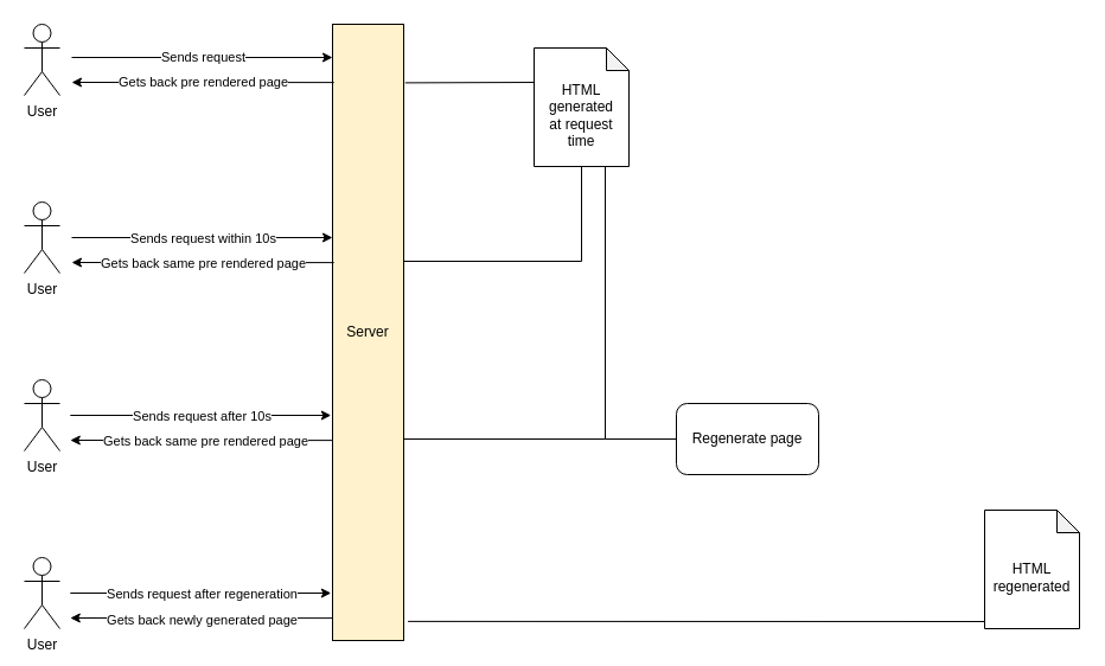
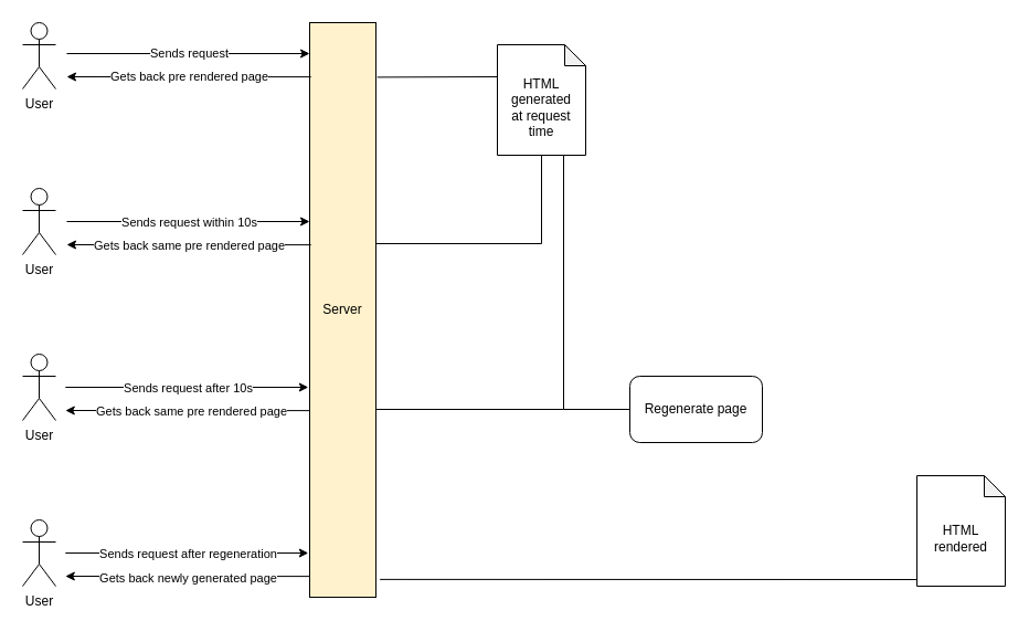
- <mxCell id="29" value="&lt;br&gt;HTML&lt;br&gt;regenerated" style="shape=note;whiteSpace=wrap;html=1;backgroundOutline=1;darkOpacity=0.05;size=19;" vertex="1" parent="1"><mxGeometry x="830" y="430" width="80" height="100" as="geometry" /></mxCell>
+ <mxCell id="29" value="&lt;br&gt;HTML&lt;br&gt;rendered" style="shape=note;whiteSpace=wrap;html=1;backgroundOutline=1;darkOpacity=0.05;size=19;" vertex="1" parent="1"><mxGeometry x="830" y="430" width="80" height="100" as="geometry" /></mxCell>
